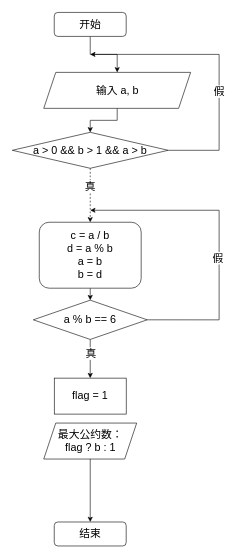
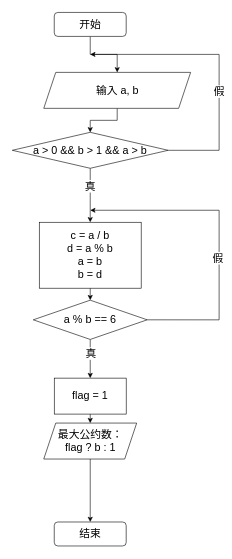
- <mxCell id="8" value="真" style="edgeStyle=orthogonalEdgeStyle;rounded=0;orthogonalLoop=1;jettySize=auto;html=1;exitX=0.5;exitY=1;exitDx=0;exitDy=0;fontSize=18;dashed=1;" edge="1" parent="1" source="9" target="11"><mxGeometry x="-0.333" relative="1" as="geometry"><mxPoint as="offset" /></mxGeometry></mxCell>
+ <mxCell id="8" value="真" style="edgeStyle=orthogonalEdgeStyle;rounded=0;orthogonalLoop=1;jettySize=auto;html=1;exitX=0.5;exitY=1;exitDx=0;exitDy=0;fontSize=18;" edge="1" parent="1" source="9" target="11"><mxGeometry x="-0.333" relative="1" as="geometry"><mxPoint as="offset" /></mxGeometry></mxCell>
- <mxCell id="11" value="&lt;div style=&quot;font-size: 18px;&quot;&gt;c = a / b&lt;/div&gt;&lt;div style=&quot;font-size: 18px;&quot;&gt;d = a % b&lt;/div&gt;&lt;div style=&quot;font-size: 18px;&quot;&gt;a = b&lt;/div&gt;&lt;div style=&quot;font-size: 18px;&quot;&gt;b = d&lt;/div&gt;" style="whiteSpace=wrap;html=1;fontSize=18;rounded=1;" vertex="1" parent="1"><mxGeometry x="65" y="370" width="170" height="110" as="geometry" /></mxCell>
+ <mxCell id="11" value="&lt;div style=&quot;font-size: 18px;&quot;&gt;c = a / b&lt;/div&gt;&lt;div style=&quot;font-size: 18px;&quot;&gt;d = a % b&lt;/div&gt;&lt;div style=&quot;font-size: 18px;&quot;&gt;a = b&lt;/div&gt;&lt;div style=&quot;font-size: 18px;&quot;&gt;b = d&lt;/div&gt;" style="rounded=0;whiteSpace=wrap;html=1;fontSize=18;" vertex="1" parent="1"><mxGeometry x="65" y="370" width="170" height="110" as="geometry" /></mxCell>
+ <mxCell id="17" style="edgeStyle=orthogonalEdgeStyle;rounded=0;orthogonalLoop=1;jettySize=auto;html=1;exitX=0.5;exitY=1;exitDx=0;exitDy=0;entryX=0.5;entryY=0;entryDx=0;entryDy=0;fontSize=18;" edge="1" parent="1" source="18" target="20"><mxGeometry relative="1" as="geometry" /></mxCell>
